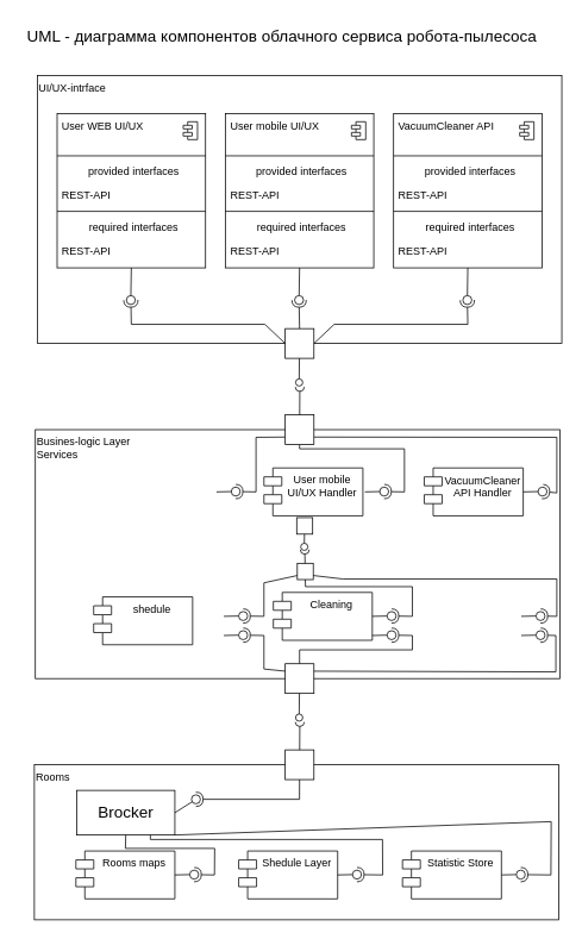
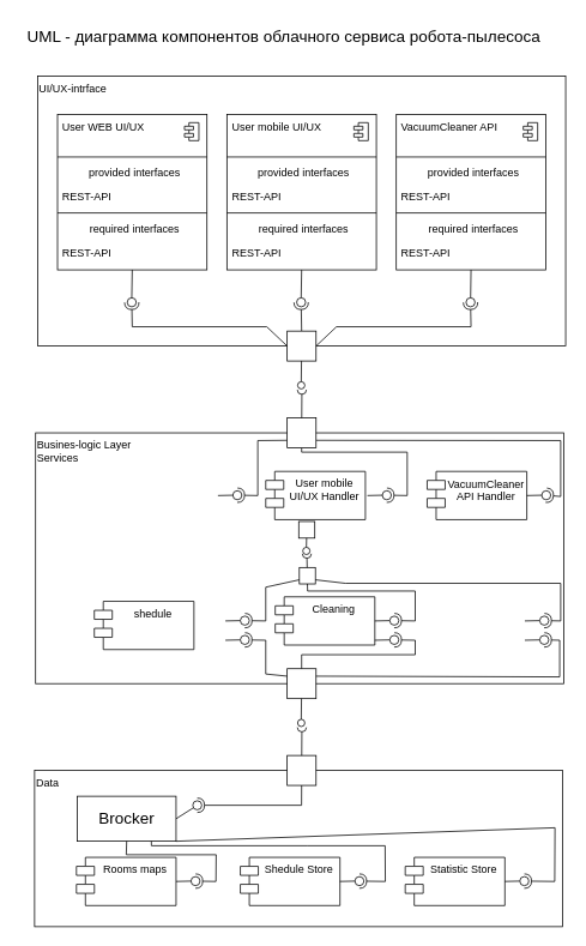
- <mxCell id="21" value="Rooms" style="html=1;fillColor=default;align=left;verticalAlign=top;" parent="2" vertex="1"><mxGeometry y="836.29" width="587.57" height="173.71" as="geometry" /></mxCell>
+ <mxCell id="21" value="Data" style="html=1;fillColor=default;align=left;verticalAlign=top;" parent="2" vertex="1"><mxGeometry y="836.29" width="587.57" height="173.71" as="geometry" /></mxCell>
- <mxCell id="106" value="Shedule Layer" style="shape=module;align=left;spacingLeft=20;align=center;verticalAlign=top;fillColor=default;" parent="2" vertex="1"><mxGeometry x="228.929" y="932.917" width="110.861" height="53.631" as="geometry" /></mxCell>
+ <mxCell id="106" value="Shedule Store" style="shape=module;align=left;spacingLeft=20;align=center;verticalAlign=top;fillColor=default;" parent="2" vertex="1"><mxGeometry x="228.929" y="932.917" width="110.861" height="53.631" as="geometry" /></mxCell>
